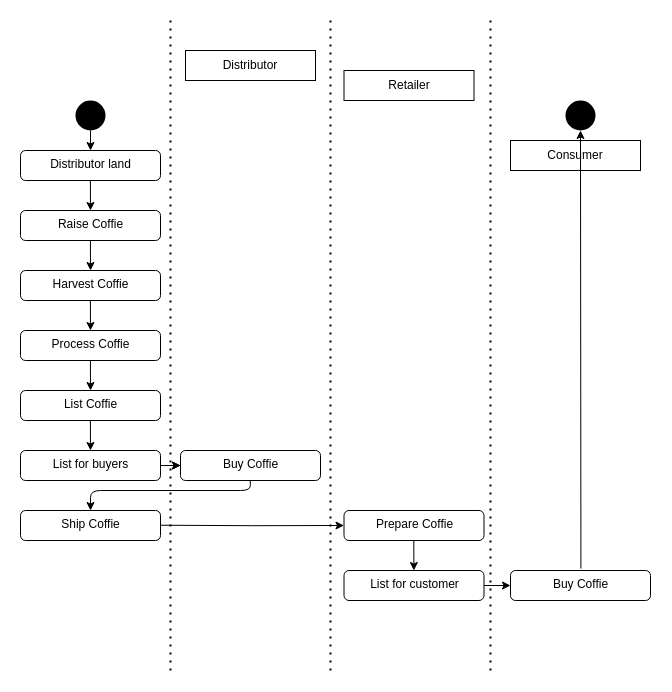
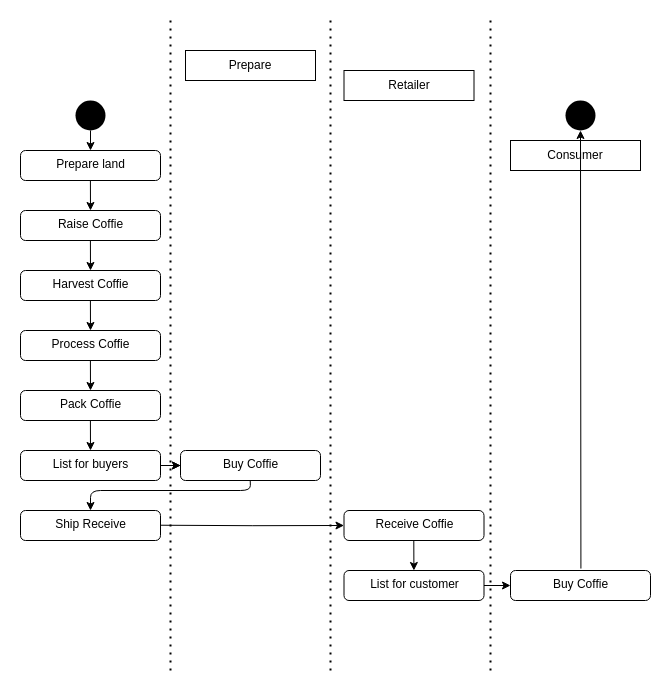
- <mxCell id="2" value="Distributor" style="rounded=0;whiteSpace=wrap;html=1;" vertex="1" parent="1"><mxGeometry x="185" y="50" width="130" height="30" as="geometry" /></mxCell>
+ <mxCell id="2" value="Prepare" style="rounded=0;whiteSpace=wrap;html=1;" vertex="1" parent="1"><mxGeometry x="185" y="50" width="130" height="30" as="geometry" /></mxCell>
- <mxCell id="6" value="Distributor land" style="html=1;align=center;verticalAlign=top;rounded=1;absoluteArcSize=1;arcSize=10;dashed=0;" vertex="1" parent="1"><mxGeometry x="20" y="150" width="140" height="30" as="geometry" /></mxCell>
+ <mxCell id="6" value="Prepare land" style="html=1;align=center;verticalAlign=top;rounded=1;absoluteArcSize=1;arcSize=10;dashed=0;" vertex="1" parent="1"><mxGeometry x="20" y="150" width="140" height="30" as="geometry" /></mxCell>
- <mxCell id="10" value="List Coffie" style="html=1;align=center;verticalAlign=top;rounded=1;absoluteArcSize=1;arcSize=10;dashed=0;" vertex="1" parent="1"><mxGeometry x="20" y="390" width="140" height="30" as="geometry" /></mxCell>
+ <mxCell id="10" value="Pack Coffie" style="html=1;align=center;verticalAlign=top;rounded=1;absoluteArcSize=1;arcSize=10;dashed=0;" vertex="1" parent="1"><mxGeometry x="20" y="390" width="140" height="30" as="geometry" /></mxCell>
- <mxCell id="15" value="Ship Coffie" style="html=1;align=center;verticalAlign=top;rounded=1;absoluteArcSize=1;arcSize=10;dashed=0;" vertex="1" parent="1"><mxGeometry x="20" y="510" width="140" height="30" as="geometry" /></mxCell>
+ <mxCell id="15" value="Ship Receive" style="html=1;align=center;verticalAlign=top;rounded=1;absoluteArcSize=1;arcSize=10;dashed=0;" vertex="1" parent="1"><mxGeometry x="20" y="510" width="140" height="30" as="geometry" /></mxCell>
- <mxCell id="14" value="Prepare Coffie" style="html=1;align=center;verticalAlign=top;rounded=1;absoluteArcSize=1;arcSize=10;dashed=0;" vertex="1" parent="1"><mxGeometry x="343.5" y="510" width="140" height="30" as="geometry" /></mxCell>
+ <mxCell id="14" value="Receive Coffie" style="html=1;align=center;verticalAlign=top;rounded=1;absoluteArcSize=1;arcSize=10;dashed=0;" vertex="1" parent="1"><mxGeometry x="343.5" y="510" width="140" height="30" as="geometry" /></mxCell>
